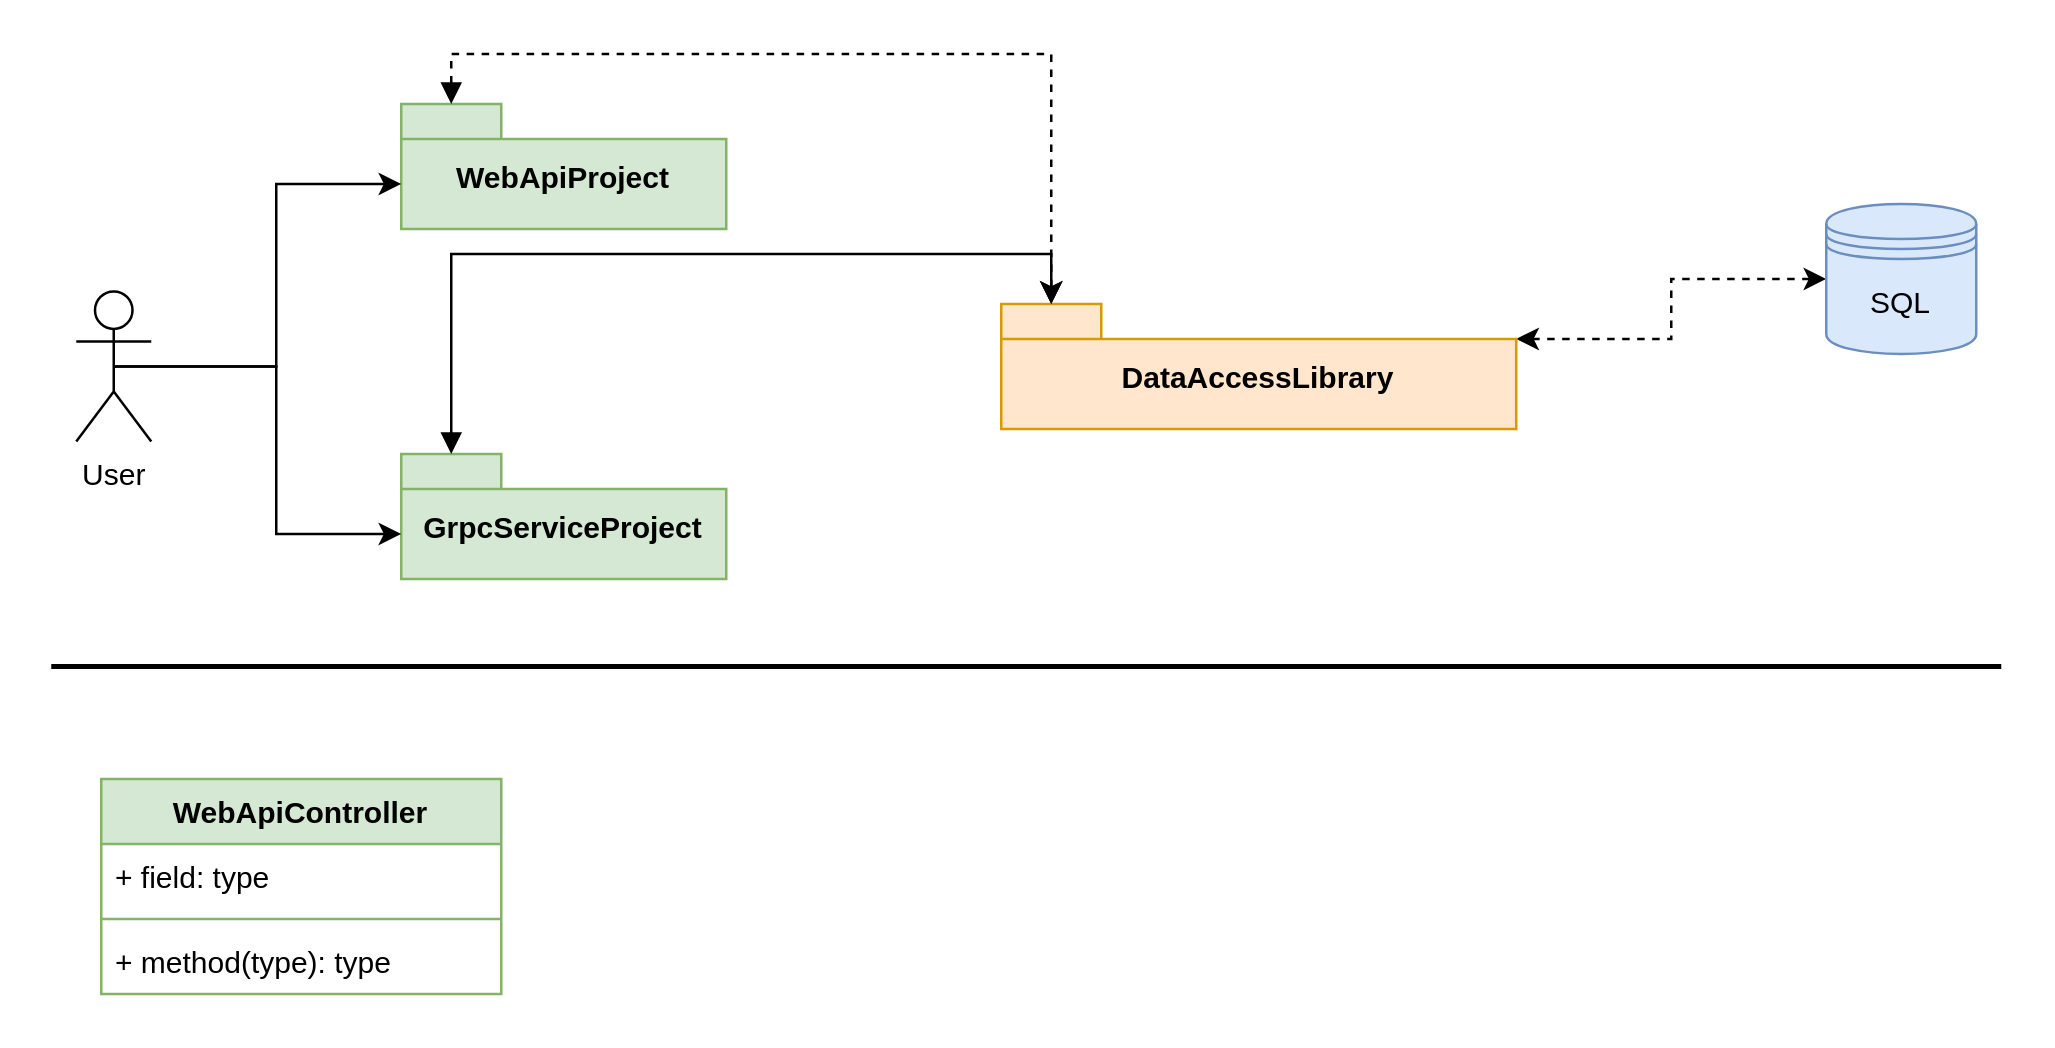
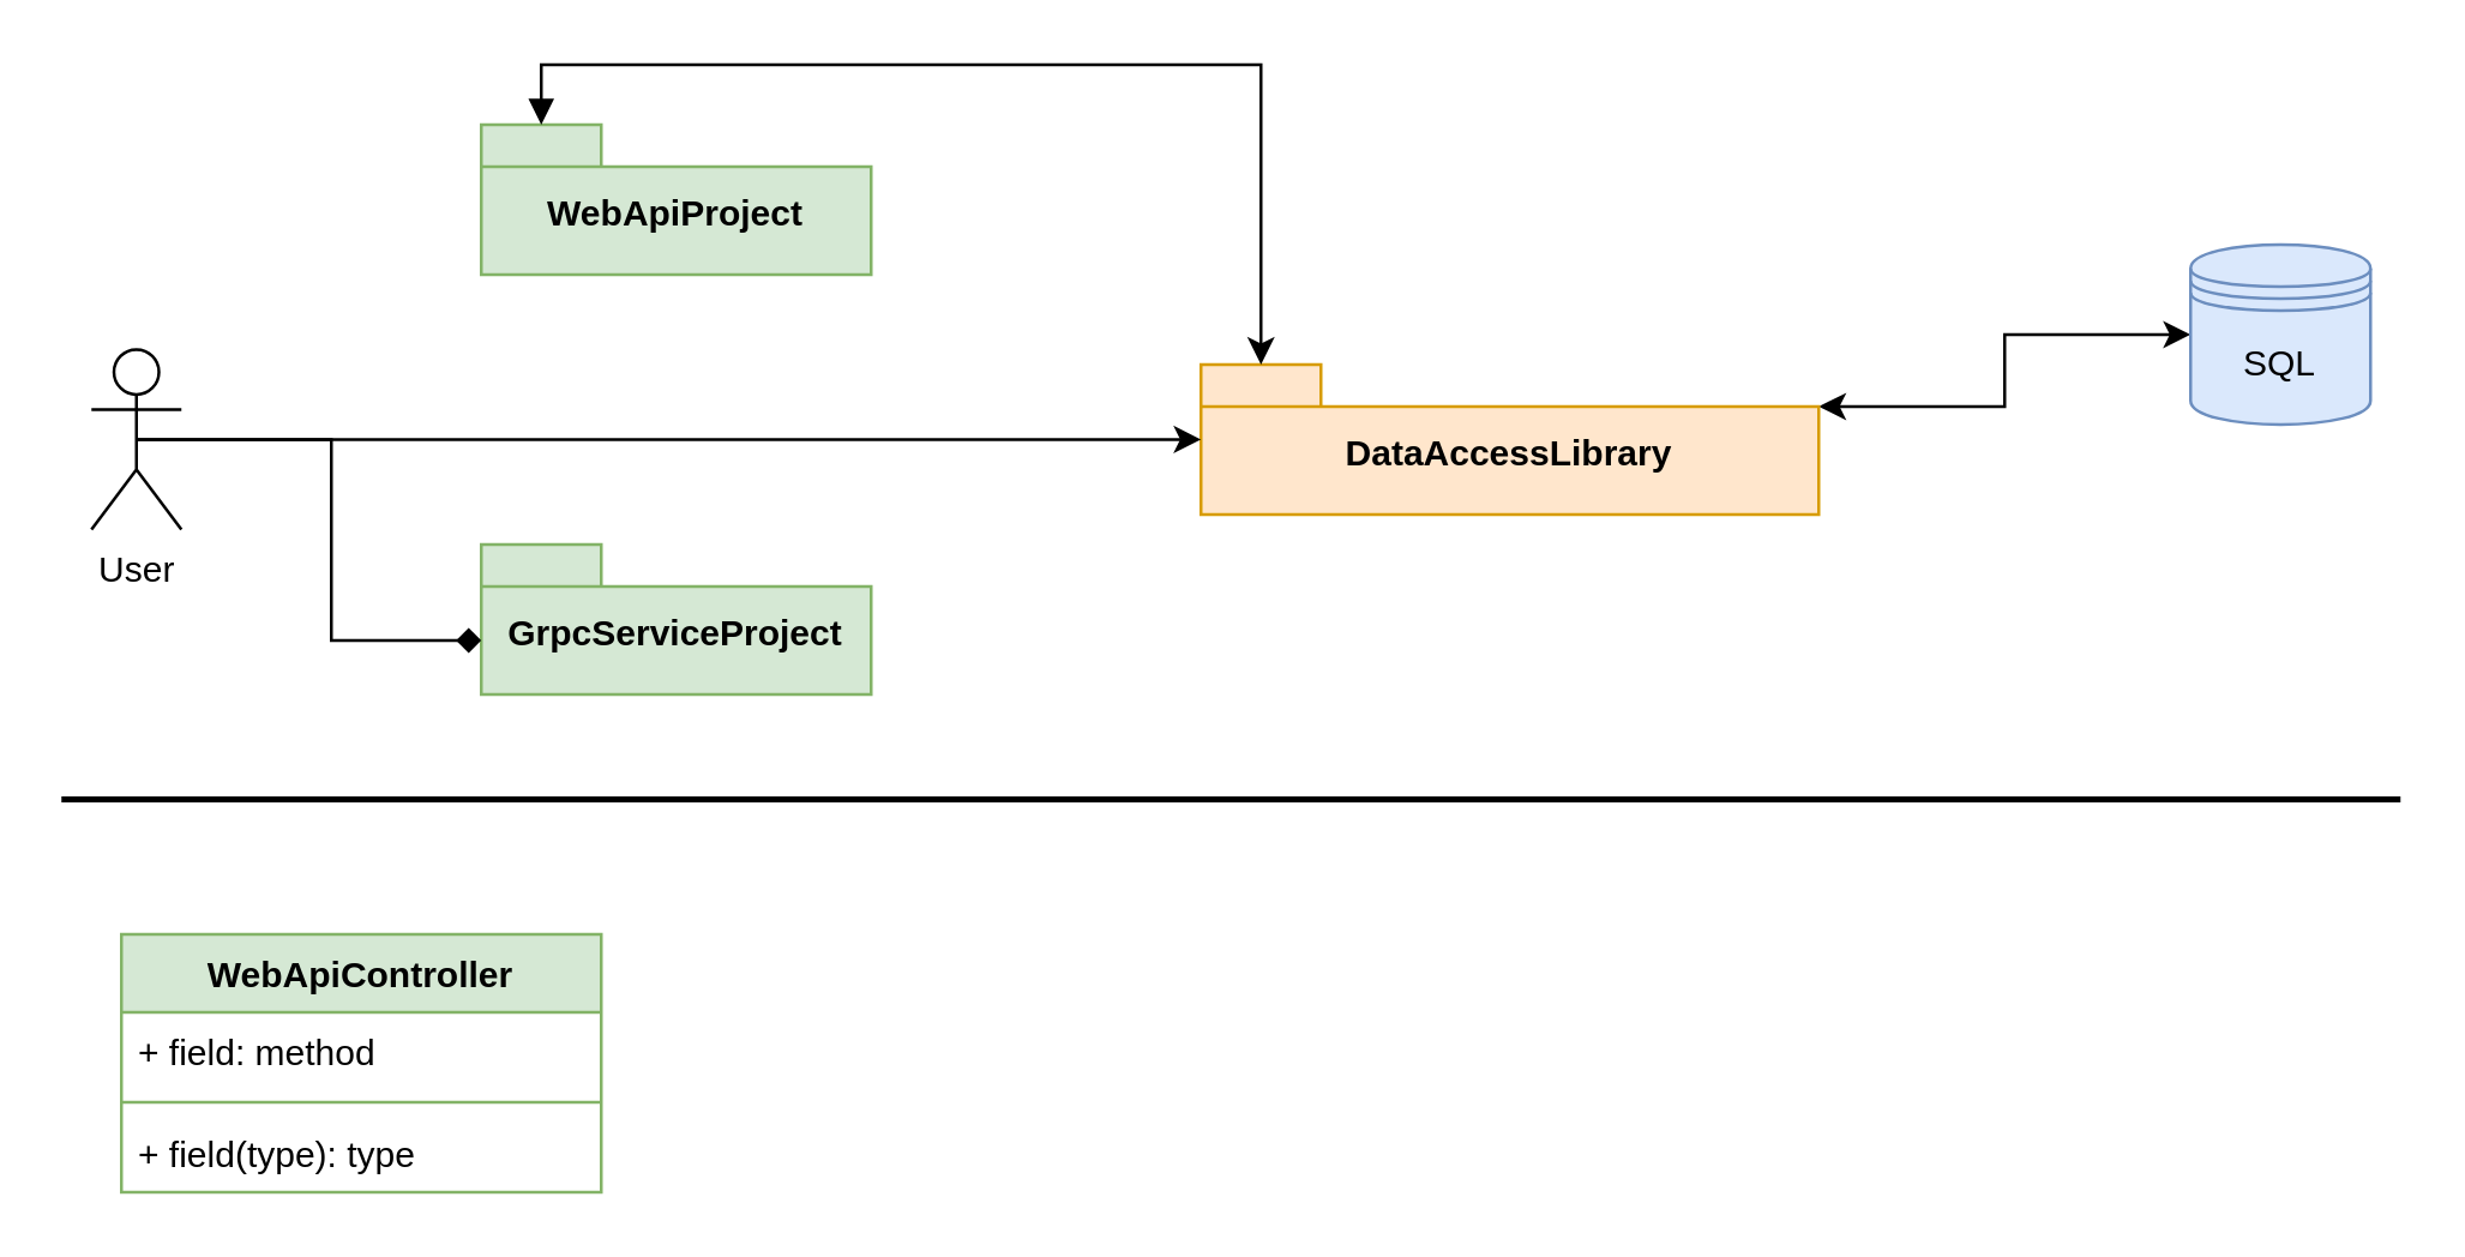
- <mxCell id="6" style="edgeStyle=orthogonalEdgeStyle;rounded=0;orthogonalLoop=1;jettySize=auto;html=1;exitX=0;exitY=0;exitDx=20;exitDy=0;exitPerimeter=0;entryX=0;entryY=0;entryDx=20;entryDy=0;entryPerimeter=0;startArrow=block;startFill=1;dashed=1;" edge="1" parent="1" source="2" target="5"><mxGeometry relative="1" as="geometry"><Array as="points"><mxPoint x="180" y="20.96" /><mxPoint x="420" y="20.96" /></Array></mxGeometry></mxCell>
+ <mxCell id="6" style="edgeStyle=orthogonalEdgeStyle;rounded=0;orthogonalLoop=1;jettySize=auto;html=1;exitX=0;exitY=0;exitDx=20;exitDy=0;exitPerimeter=0;entryX=0;entryY=0;entryDx=20;entryDy=0;entryPerimeter=0;startArrow=block;startFill=1;" edge="1" parent="1" source="2" target="5"><mxGeometry relative="1" as="geometry"><Array as="points"><mxPoint x="180" y="20.96" /><mxPoint x="420" y="20.96" /></Array></mxGeometry></mxCell>
- <mxCell id="10" style="edgeStyle=orthogonalEdgeStyle;rounded=0;orthogonalLoop=1;jettySize=auto;html=1;exitX=0.5;exitY=0.5;exitDx=0;exitDy=0;exitPerimeter=0;entryX=0;entryY=0;entryDx=0;entryDy=32;entryPerimeter=0;" edge="1" parent="1" source="9" target="2"><mxGeometry relative="1" as="geometry" /></mxCell>
+ <mxCell id="10" style="edgeStyle=orthogonalEdgeStyle;rounded=0;orthogonalLoop=1;jettySize=auto;html=1;exitX=0.5;exitY=0.5;exitDx=0;exitDy=0;exitPerimeter=0;" edge="1" parent="1" source="9" target="5"><mxGeometry relative="1" as="geometry" /></mxCell>
- <mxCell id="7" style="edgeStyle=orthogonalEdgeStyle;rounded=0;orthogonalLoop=1;jettySize=auto;html=1;exitX=0;exitY=0;exitDx=20;exitDy=0;exitPerimeter=0;entryX=0;entryY=0;entryDx=20;entryDy=0;entryPerimeter=0;startArrow=block;startFill=1;" edge="1" parent="1" source="3" target="5"><mxGeometry relative="1" as="geometry" /></mxCell>
- <mxCell id="4" style="edgeStyle=orthogonalEdgeStyle;rounded=0;orthogonalLoop=1;jettySize=auto;html=1;exitX=0;exitY=0;exitDx=206;exitDy=14;exitPerimeter=0;entryX=0;entryY=0.5;entryDx=0;entryDy=0;startArrow=classic;startFill=1;dashed=1;" edge="1" parent="1" source="5" target="8"><mxGeometry relative="1" as="geometry" /></mxCell>
+ <mxCell id="4" style="edgeStyle=orthogonalEdgeStyle;rounded=0;orthogonalLoop=1;jettySize=auto;html=1;exitX=0;exitY=0;exitDx=206;exitDy=14;exitPerimeter=0;entryX=0;entryY=0.5;entryDx=0;entryDy=0;startArrow=classic;startFill=1;" edge="1" parent="1" source="5" target="8"><mxGeometry relative="1" as="geometry" /></mxCell>
- <mxCell id="11" style="edgeStyle=orthogonalEdgeStyle;rounded=0;orthogonalLoop=1;jettySize=auto;html=1;exitX=0.5;exitY=0.5;exitDx=0;exitDy=0;exitPerimeter=0;entryX=0;entryY=0;entryDx=0;entryDy=32;entryPerimeter=0;" edge="1" parent="1" source="9" target="3"><mxGeometry relative="1" as="geometry" /></mxCell>
+ <mxCell id="11" style="edgeStyle=orthogonalEdgeStyle;rounded=0;orthogonalLoop=1;jettySize=auto;html=1;exitX=0.5;exitY=0.5;exitDx=0;exitDy=0;exitPerimeter=0;entryX=0;entryY=0;entryDx=0;entryDy=32;entryPerimeter=0;endArrow=diamond;" edge="1" parent="1" source="9" target="3"><mxGeometry relative="1" as="geometry" /></mxCell>
- <mxCell id="14" value="+ field: type" style="text;strokeColor=none;fillColor=none;align=left;verticalAlign=top;spacingLeft=4;spacingRight=4;overflow=hidden;rotatable=0;points=[[0,0.5],[1,0.5]];portConstraint=eastwest;whiteSpace=wrap;html=1;" vertex="1" parent="13"><mxGeometry y="26" width="160" height="26" as="geometry" /></mxCell>
+ <mxCell id="14" value="+ field: method" style="text;strokeColor=none;fillColor=none;align=left;verticalAlign=top;spacingLeft=4;spacingRight=4;overflow=hidden;rotatable=0;points=[[0,0.5],[1,0.5]];portConstraint=eastwest;whiteSpace=wrap;html=1;" vertex="1" parent="13"><mxGeometry y="26" width="160" height="26" as="geometry" /></mxCell>
- <mxCell id="16" value="+ method(type): type" style="text;strokeColor=none;fillColor=none;align=left;verticalAlign=top;spacingLeft=4;spacingRight=4;overflow=hidden;rotatable=0;points=[[0,0.5],[1,0.5]];portConstraint=eastwest;whiteSpace=wrap;html=1;" vertex="1" parent="13"><mxGeometry y="60" width="160" height="26" as="geometry" /></mxCell>
+ <mxCell id="16" value="+ field(type): type" style="text;strokeColor=none;fillColor=none;align=left;verticalAlign=top;spacingLeft=4;spacingRight=4;overflow=hidden;rotatable=0;points=[[0,0.5],[1,0.5]];portConstraint=eastwest;whiteSpace=wrap;html=1;" vertex="1" parent="13"><mxGeometry y="60" width="160" height="26" as="geometry" /></mxCell>
